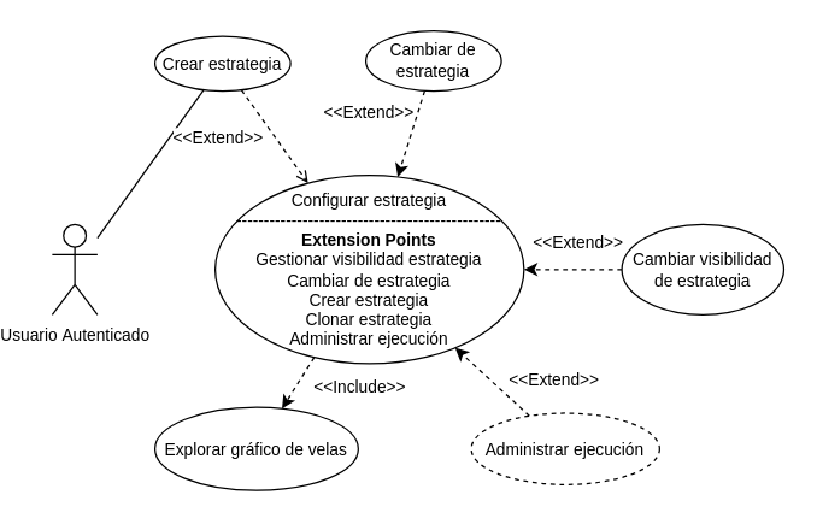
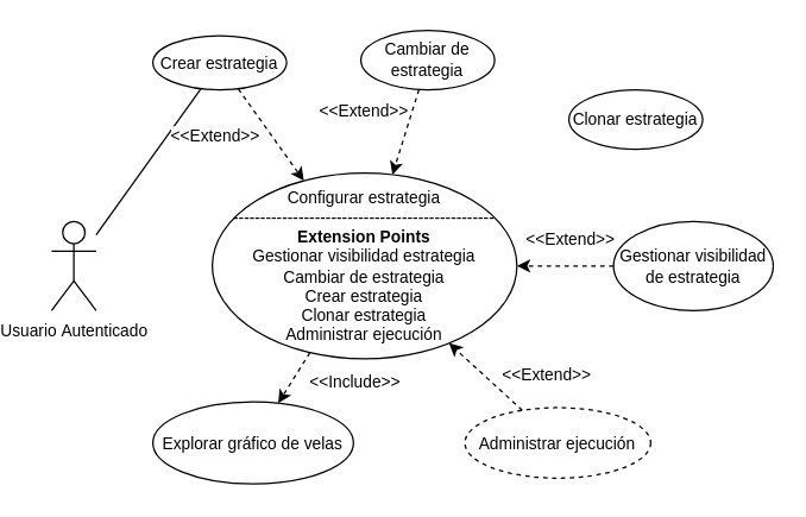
+ <mxCell id="14" value="&lt;span style=&quot;color: rgb(0, 0, 0);&quot;&gt;Clonar estrategia&lt;/span&gt;" style="ellipse;whiteSpace=wrap;html=1;fontSize=11;" parent="1" vertex="1"><mxGeometry x="368.18" y="60" width="90" height="40" as="geometry" /></mxCell>
- <mxCell id="8" style="edgeStyle=none;html=1;dashed=1;fontSize=11;endArrow=open;" parent="1" source="7" target="4" edge="1"><mxGeometry relative="1" as="geometry"><mxPoint x="143.18" y="46" as="targetPoint" /><mxPoint x="195.18" y="20" as="sourcePoint" /></mxGeometry></mxCell>
+ <mxCell id="8" style="edgeStyle=none;html=1;dashed=1;fontSize=11;" parent="1" source="7" target="4" edge="1"><mxGeometry relative="1" as="geometry"><mxPoint x="143.18" y="46" as="targetPoint" /><mxPoint x="195.18" y="20" as="sourcePoint" /></mxGeometry></mxCell>
- <mxCell id="15" value="Cambiar visibilidad de estrategia" style="ellipse;whiteSpace=wrap;html=1;fontSize=11;" parent="1" vertex="1"><mxGeometry x="398.18" y="148.5" width="107.5" height="60" as="geometry" /></mxCell>
+ <mxCell id="15" value="Gestionar visibilidad de estrategia" style="ellipse;whiteSpace=wrap;html=1;fontSize=11;" parent="1" vertex="1"><mxGeometry x="398.18" y="148.5" width="107.5" height="60" as="geometry" /></mxCell>
